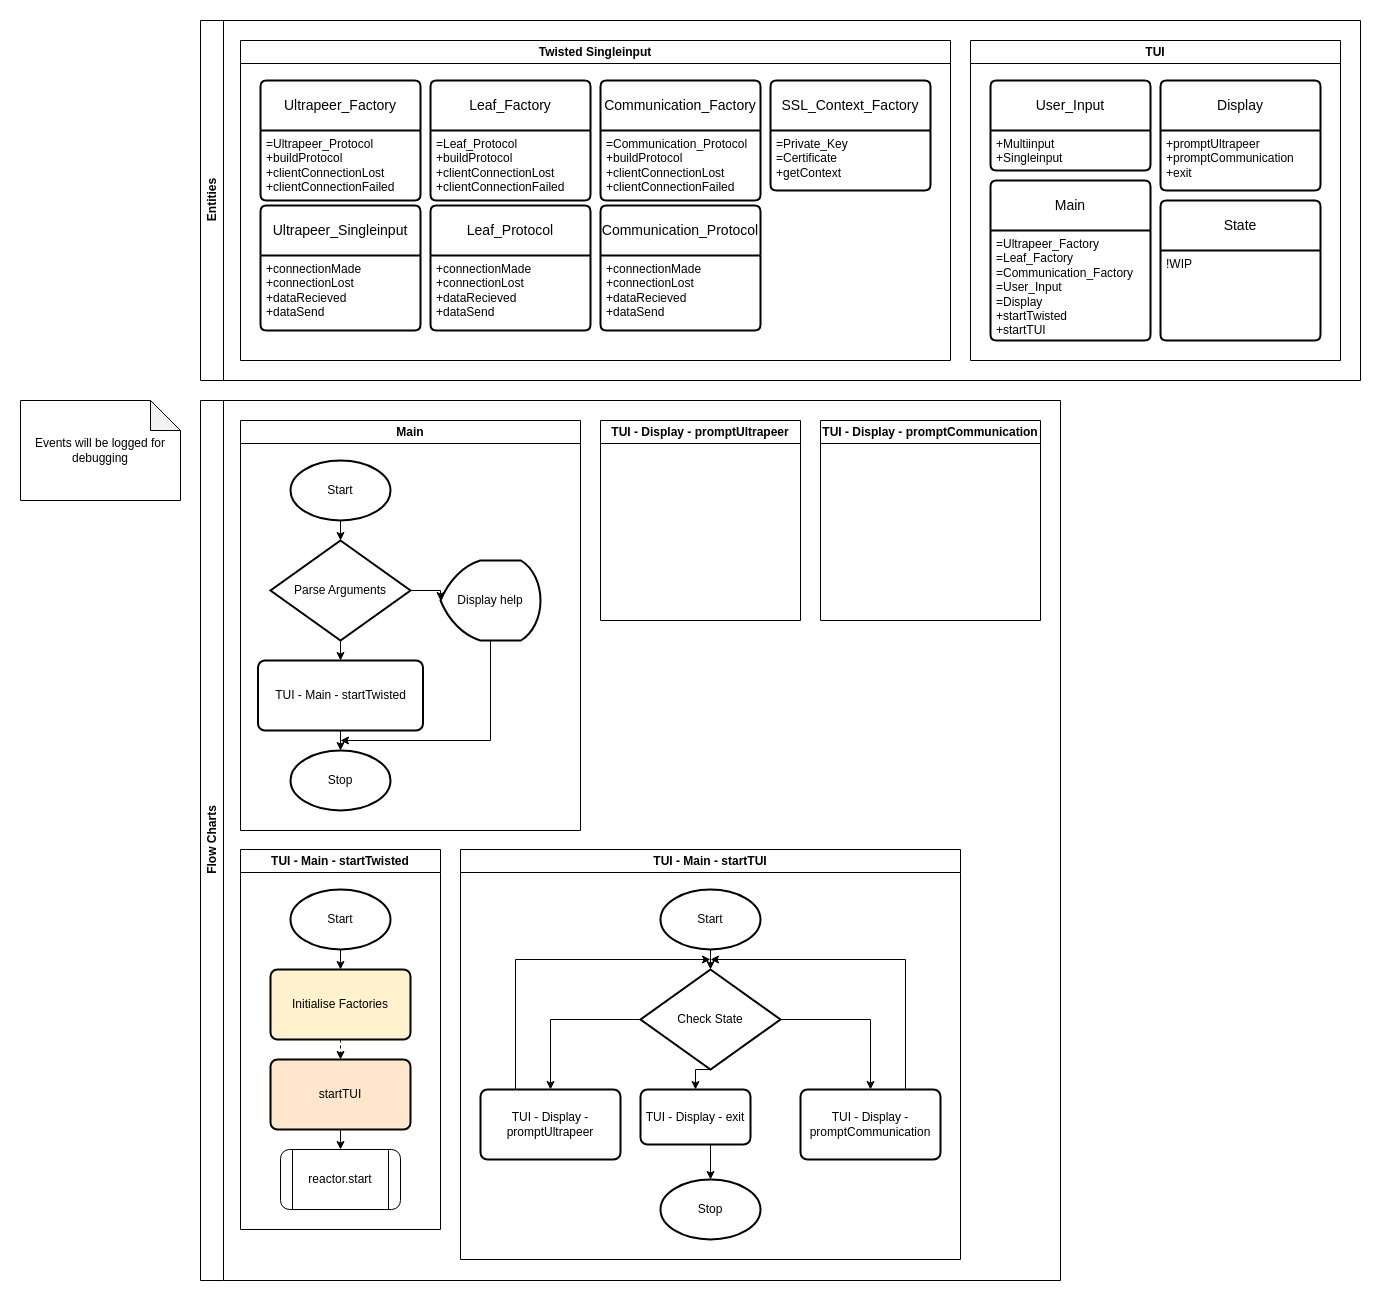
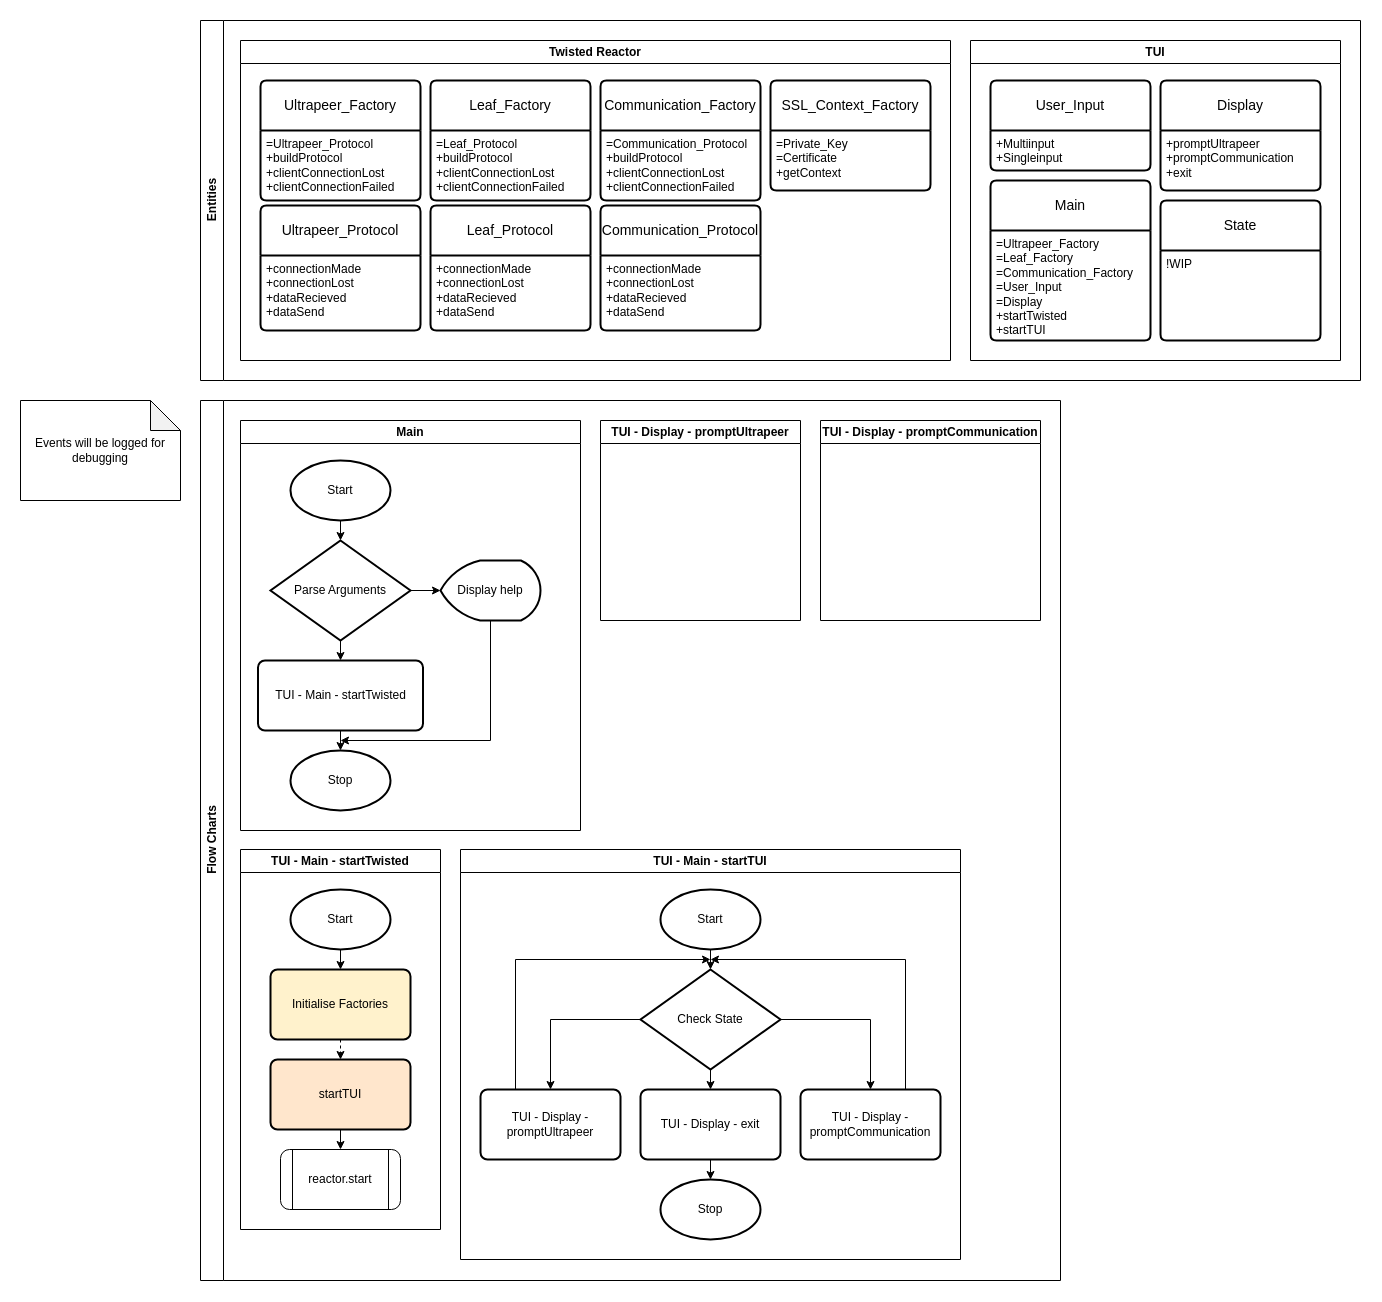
- <mxCell id="48" value="Twisted Singleinput" style="swimlane;whiteSpace=wrap;html=1;" vertex="1" parent="38"><mxGeometry x="40" y="20" width="710" height="320" as="geometry" /></mxCell>
+ <mxCell id="48" value="Twisted Reactor" style="swimlane;whiteSpace=wrap;html=1;" vertex="1" parent="38"><mxGeometry x="40" y="20" width="710" height="320" as="geometry" /></mxCell>
- <mxCell id="51" value="Ultrapeer_Singleinput" style="swimlane;childLayout=stackLayout;horizontal=1;startSize=50;horizontalStack=0;rounded=1;fontSize=14;fontStyle=0;strokeWidth=2;resizeParent=0;resizeLast=1;shadow=0;dashed=0;align=center;arcSize=4;whiteSpace=wrap;html=1;" vertex="1" parent="48"><mxGeometry x="20" y="165" width="160" height="125" as="geometry" /></mxCell>
+ <mxCell id="51" value="Ultrapeer_Protocol" style="swimlane;childLayout=stackLayout;horizontal=1;startSize=50;horizontalStack=0;rounded=1;fontSize=14;fontStyle=0;strokeWidth=2;resizeParent=0;resizeLast=1;shadow=0;dashed=0;align=center;arcSize=4;whiteSpace=wrap;html=1;" vertex="1" parent="48"><mxGeometry x="20" y="165" width="160" height="125" as="geometry" /></mxCell>
- <mxCell id="12" value="Display help" style="strokeWidth=2;html=1;shape=mxgraph.flowchart.display;whiteSpace=wrap;" vertex="1" parent="3"><mxGeometry x="200" y="140" width="100" height="80" as="geometry" /></mxCell>
+ <mxCell id="12" value="Display help" style="strokeWidth=2;html=1;shape=mxgraph.flowchart.display;whiteSpace=wrap;" vertex="1" parent="3"><mxGeometry x="200" y="140" width="100" height="60" as="geometry" /></mxCell>
- <mxCell id="30" value="TUI - Display - exit" style="rounded=1;whiteSpace=wrap;html=1;absoluteArcSize=1;arcSize=14;strokeWidth=2;" vertex="1" parent="22"><mxGeometry x="180" y="240" width="110" height="55" as="geometry" /></mxCell>
+ <mxCell id="30" value="TUI - Display - exit" style="rounded=1;whiteSpace=wrap;html=1;absoluteArcSize=1;arcSize=14;strokeWidth=2;" vertex="1" parent="22"><mxGeometry x="180" y="240" width="140" height="70" as="geometry" /></mxCell>
